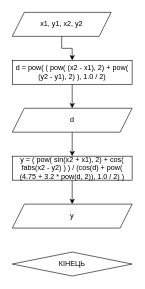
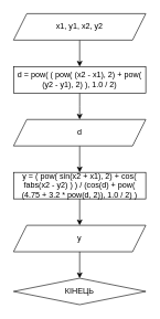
- <mxCell id="3" value="x1, y1, x2, y2" style="shape=parallelogram;perimeter=parallelogramPerimeter;whiteSpace=wrap;html=1;fixedSize=1;" parent="1" vertex="1"><mxGeometry x="20" y="20" width="165" height="40" as="geometry" /></mxCell>
+ <mxCell id="3" value="x1, y1, x2, y2" style="shape=parallelogram;perimeter=parallelogramPerimeter;whiteSpace=wrap;html=1;fixedSize=1;" parent="1" vertex="1"><mxGeometry x="20" y="20" width="200" height="40" as="geometry" /></mxCell>
+ <mxCell id="11" value="" style="edgeStyle=orthogonalEdgeStyle;rounded=0;orthogonalLoop=1;jettySize=auto;html=1;" parent="1" source="12" target="6" edge="1"><mxGeometry relative="1" as="geometry" /></mxCell>
